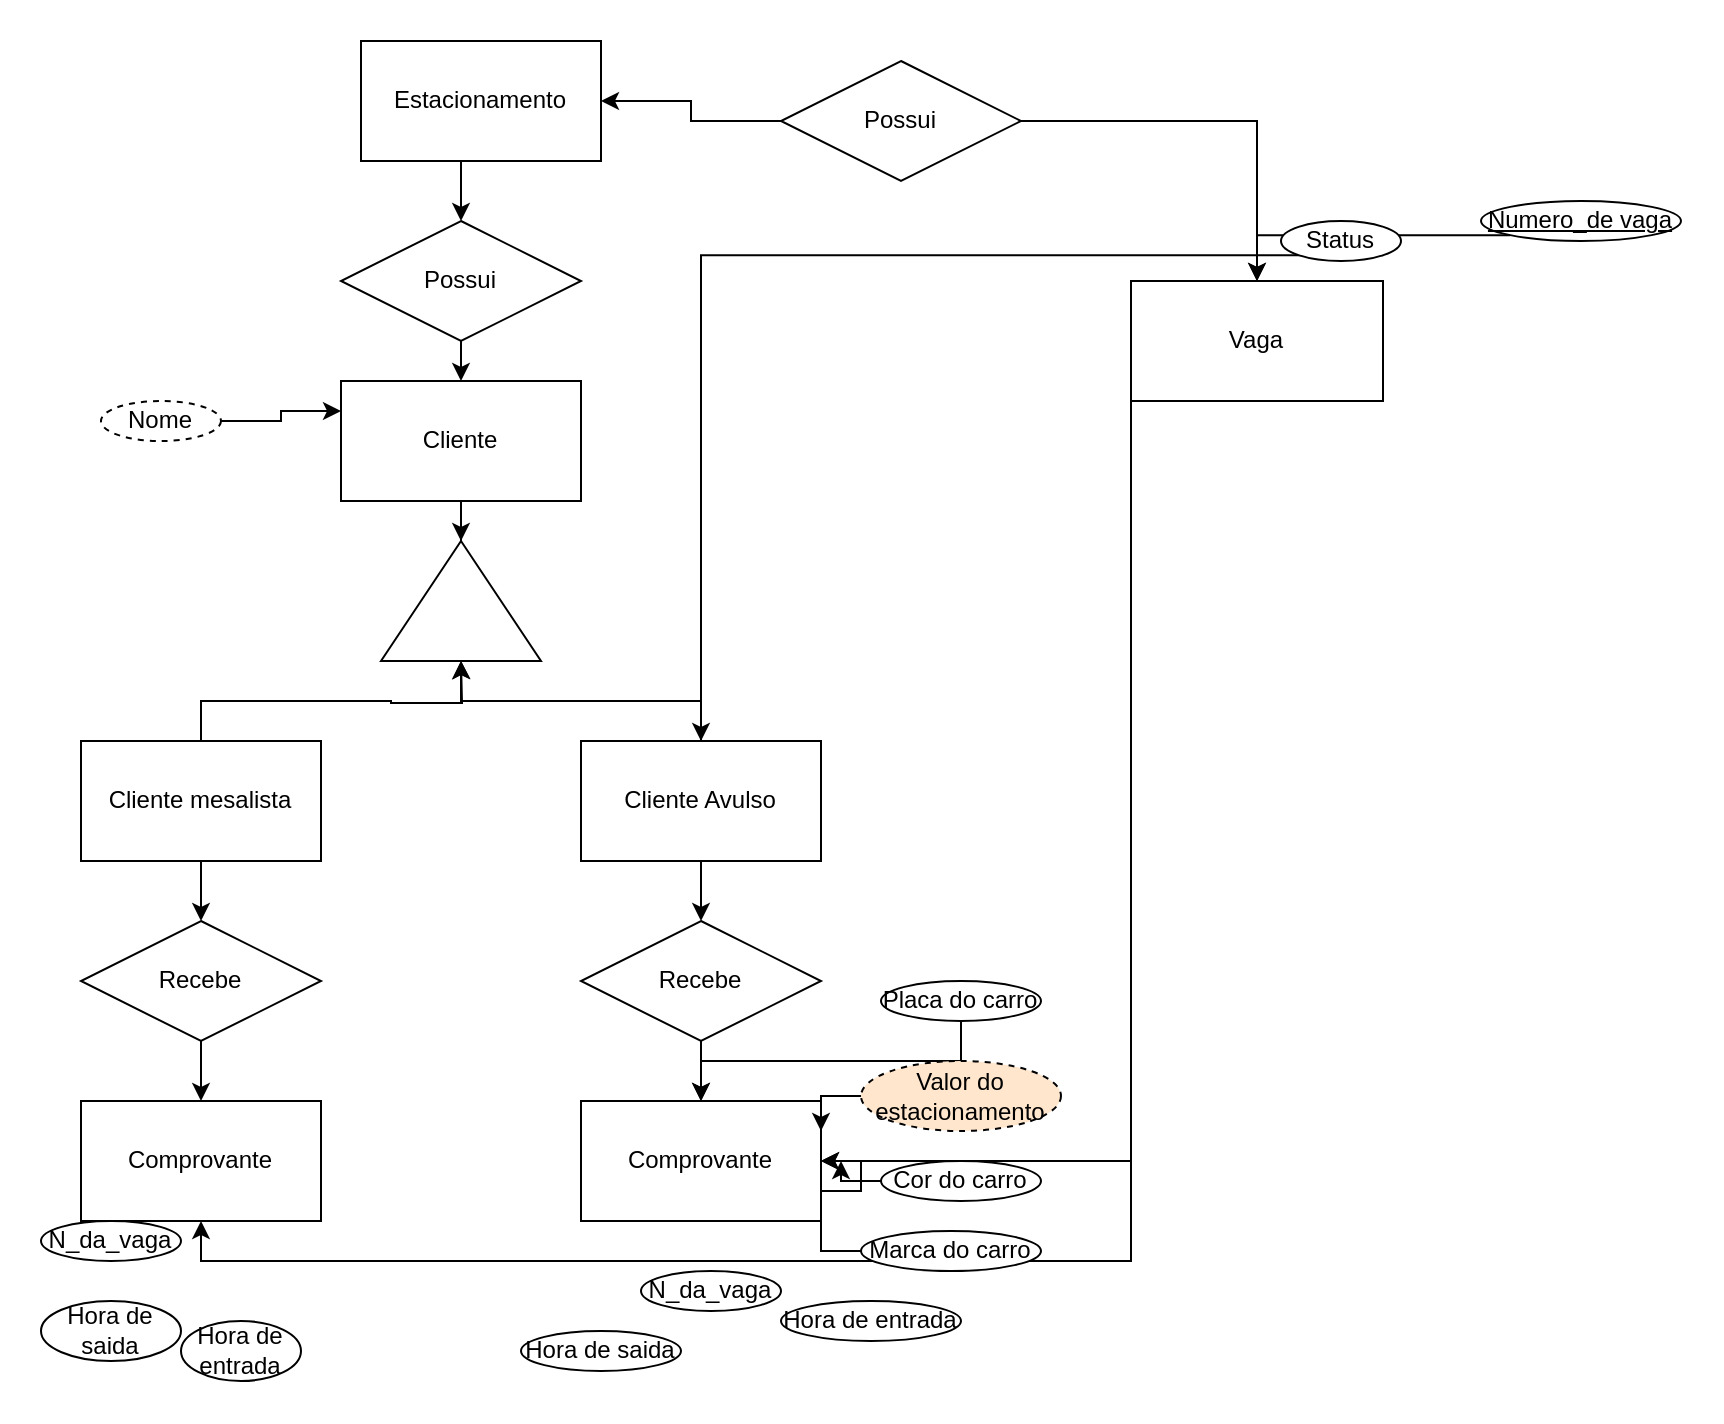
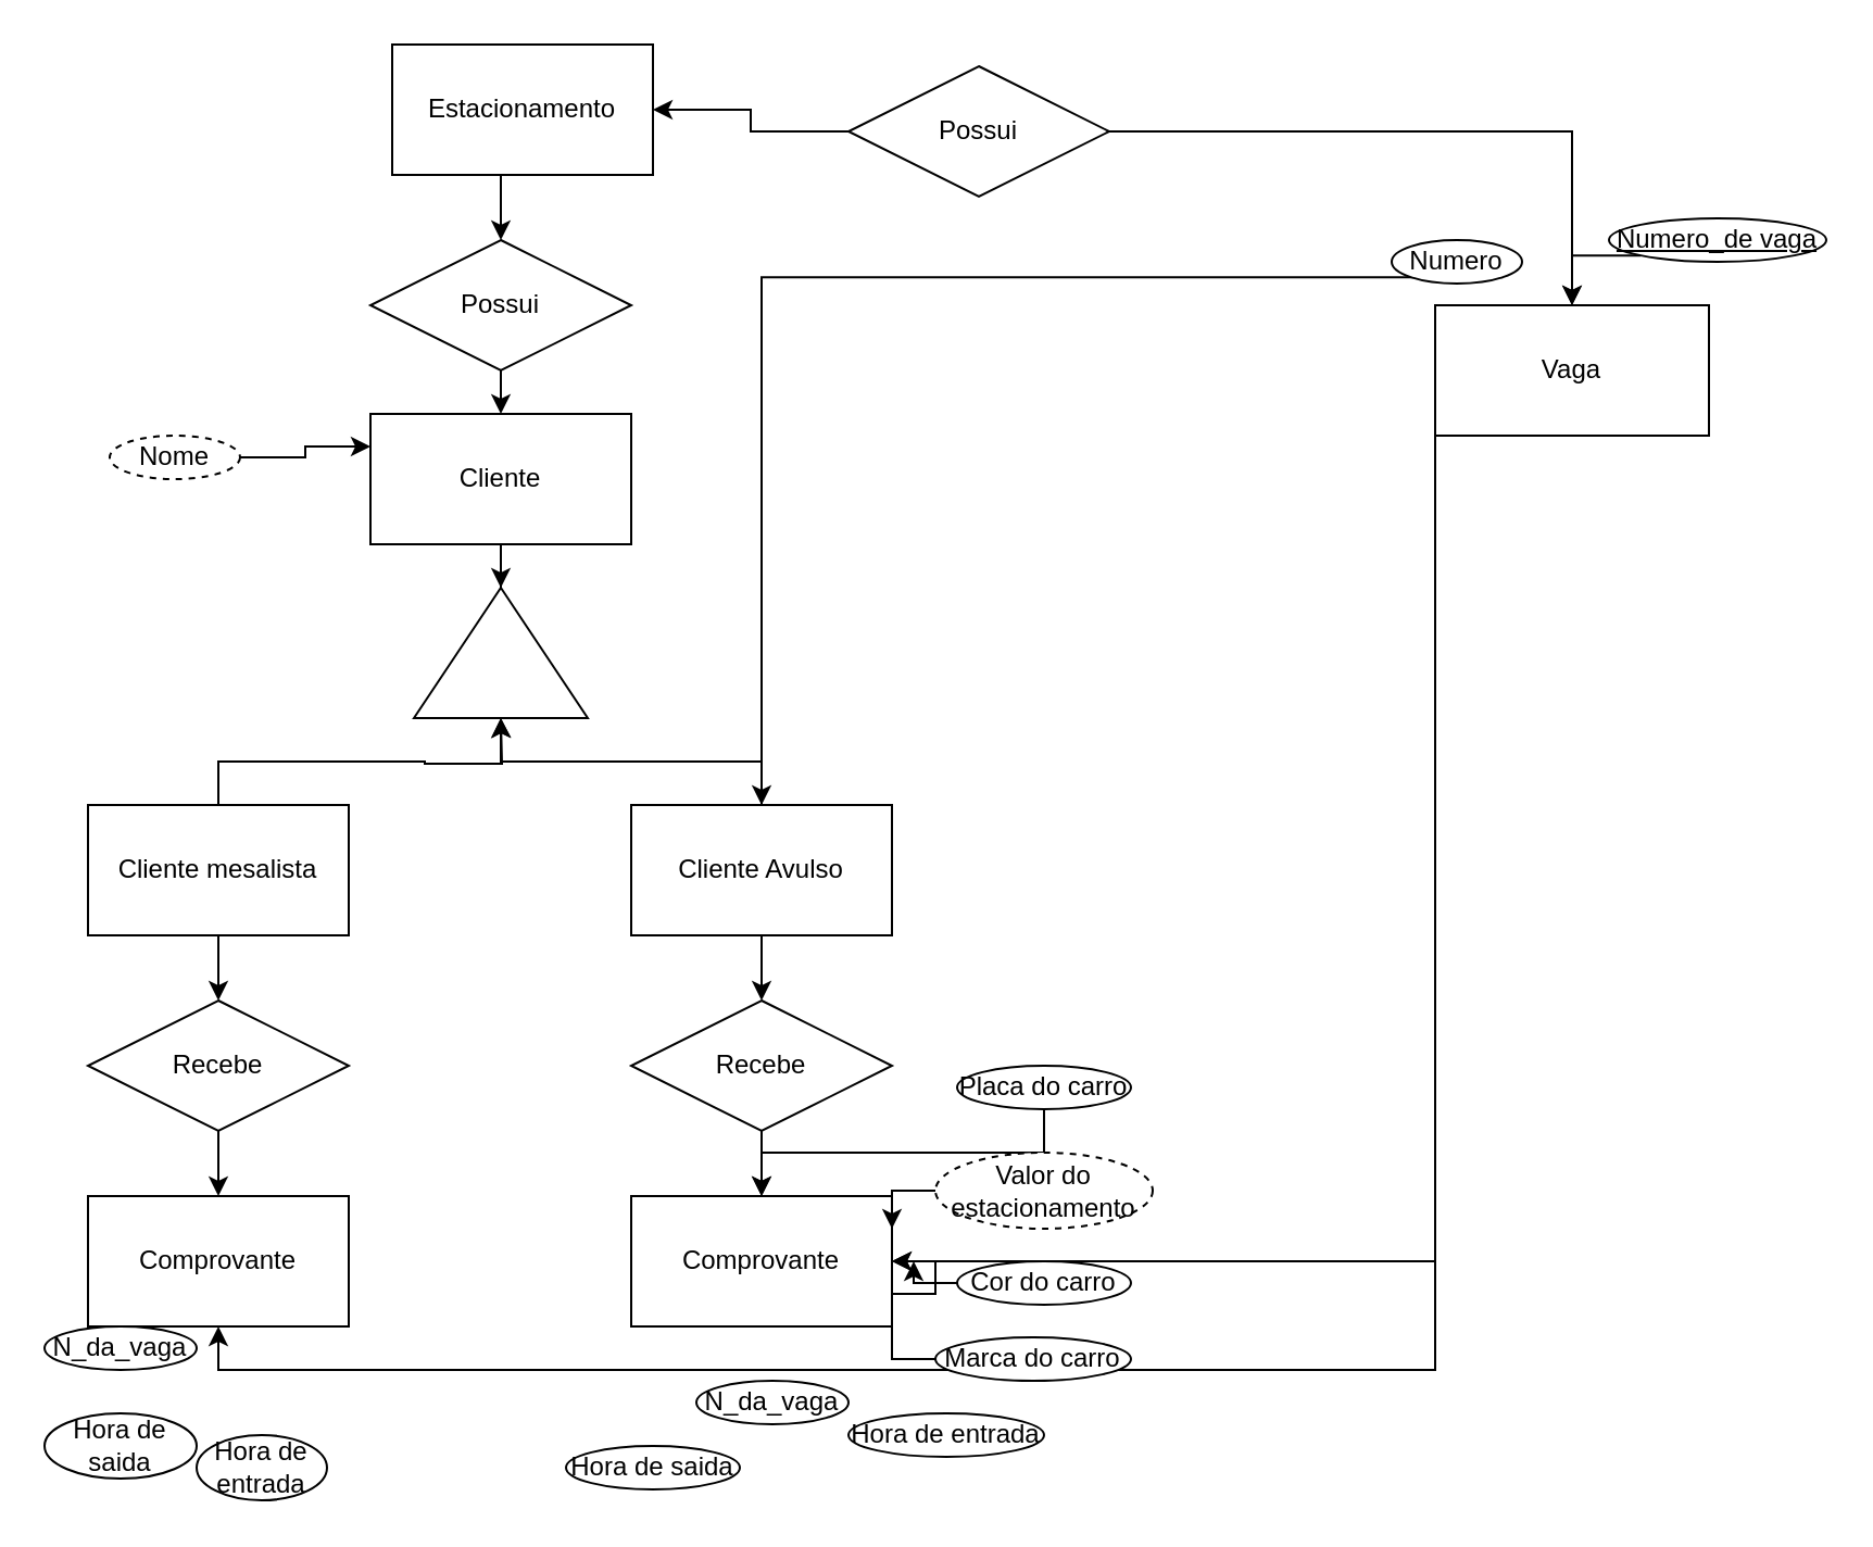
- <mxCell id="31" value="Status" style="ellipse;whiteSpace=wrap;html=1;align=center;" vertex="1" parent="1"><mxGeometry x="640" y="110" width="60" height="20" as="geometry" /></mxCell>
+ <mxCell id="31" value="Numero" style="ellipse;whiteSpace=wrap;html=1;align=center;" vertex="1" parent="1"><mxGeometry x="640" y="110" width="60" height="20" as="geometry" /></mxCell>
- <mxCell id="9" value="Vaga" style="whiteSpace=wrap;html=1;align=center;" vertex="1" parent="1"><mxGeometry x="565" y="140" width="126" height="60" as="geometry" /></mxCell>
+ <mxCell id="9" value="Vaga" style="whiteSpace=wrap;html=1;align=center;" vertex="1" parent="1"><mxGeometry x="660" y="140" width="126" height="60" as="geometry" /></mxCell>
- <mxCell id="47" value="Valor do estacionamento" style="ellipse;whiteSpace=wrap;html=1;align=center;dashed=1;fillColor=#ffe6cc;" vertex="1" parent="1"><mxGeometry x="430" y="530" width="100" height="35" as="geometry" /></mxCell>
+ <mxCell id="47" value="Valor do estacionamento" style="ellipse;whiteSpace=wrap;html=1;align=center;dashed=1;" vertex="1" parent="1"><mxGeometry x="430" y="530" width="100" height="35" as="geometry" /></mxCell>
